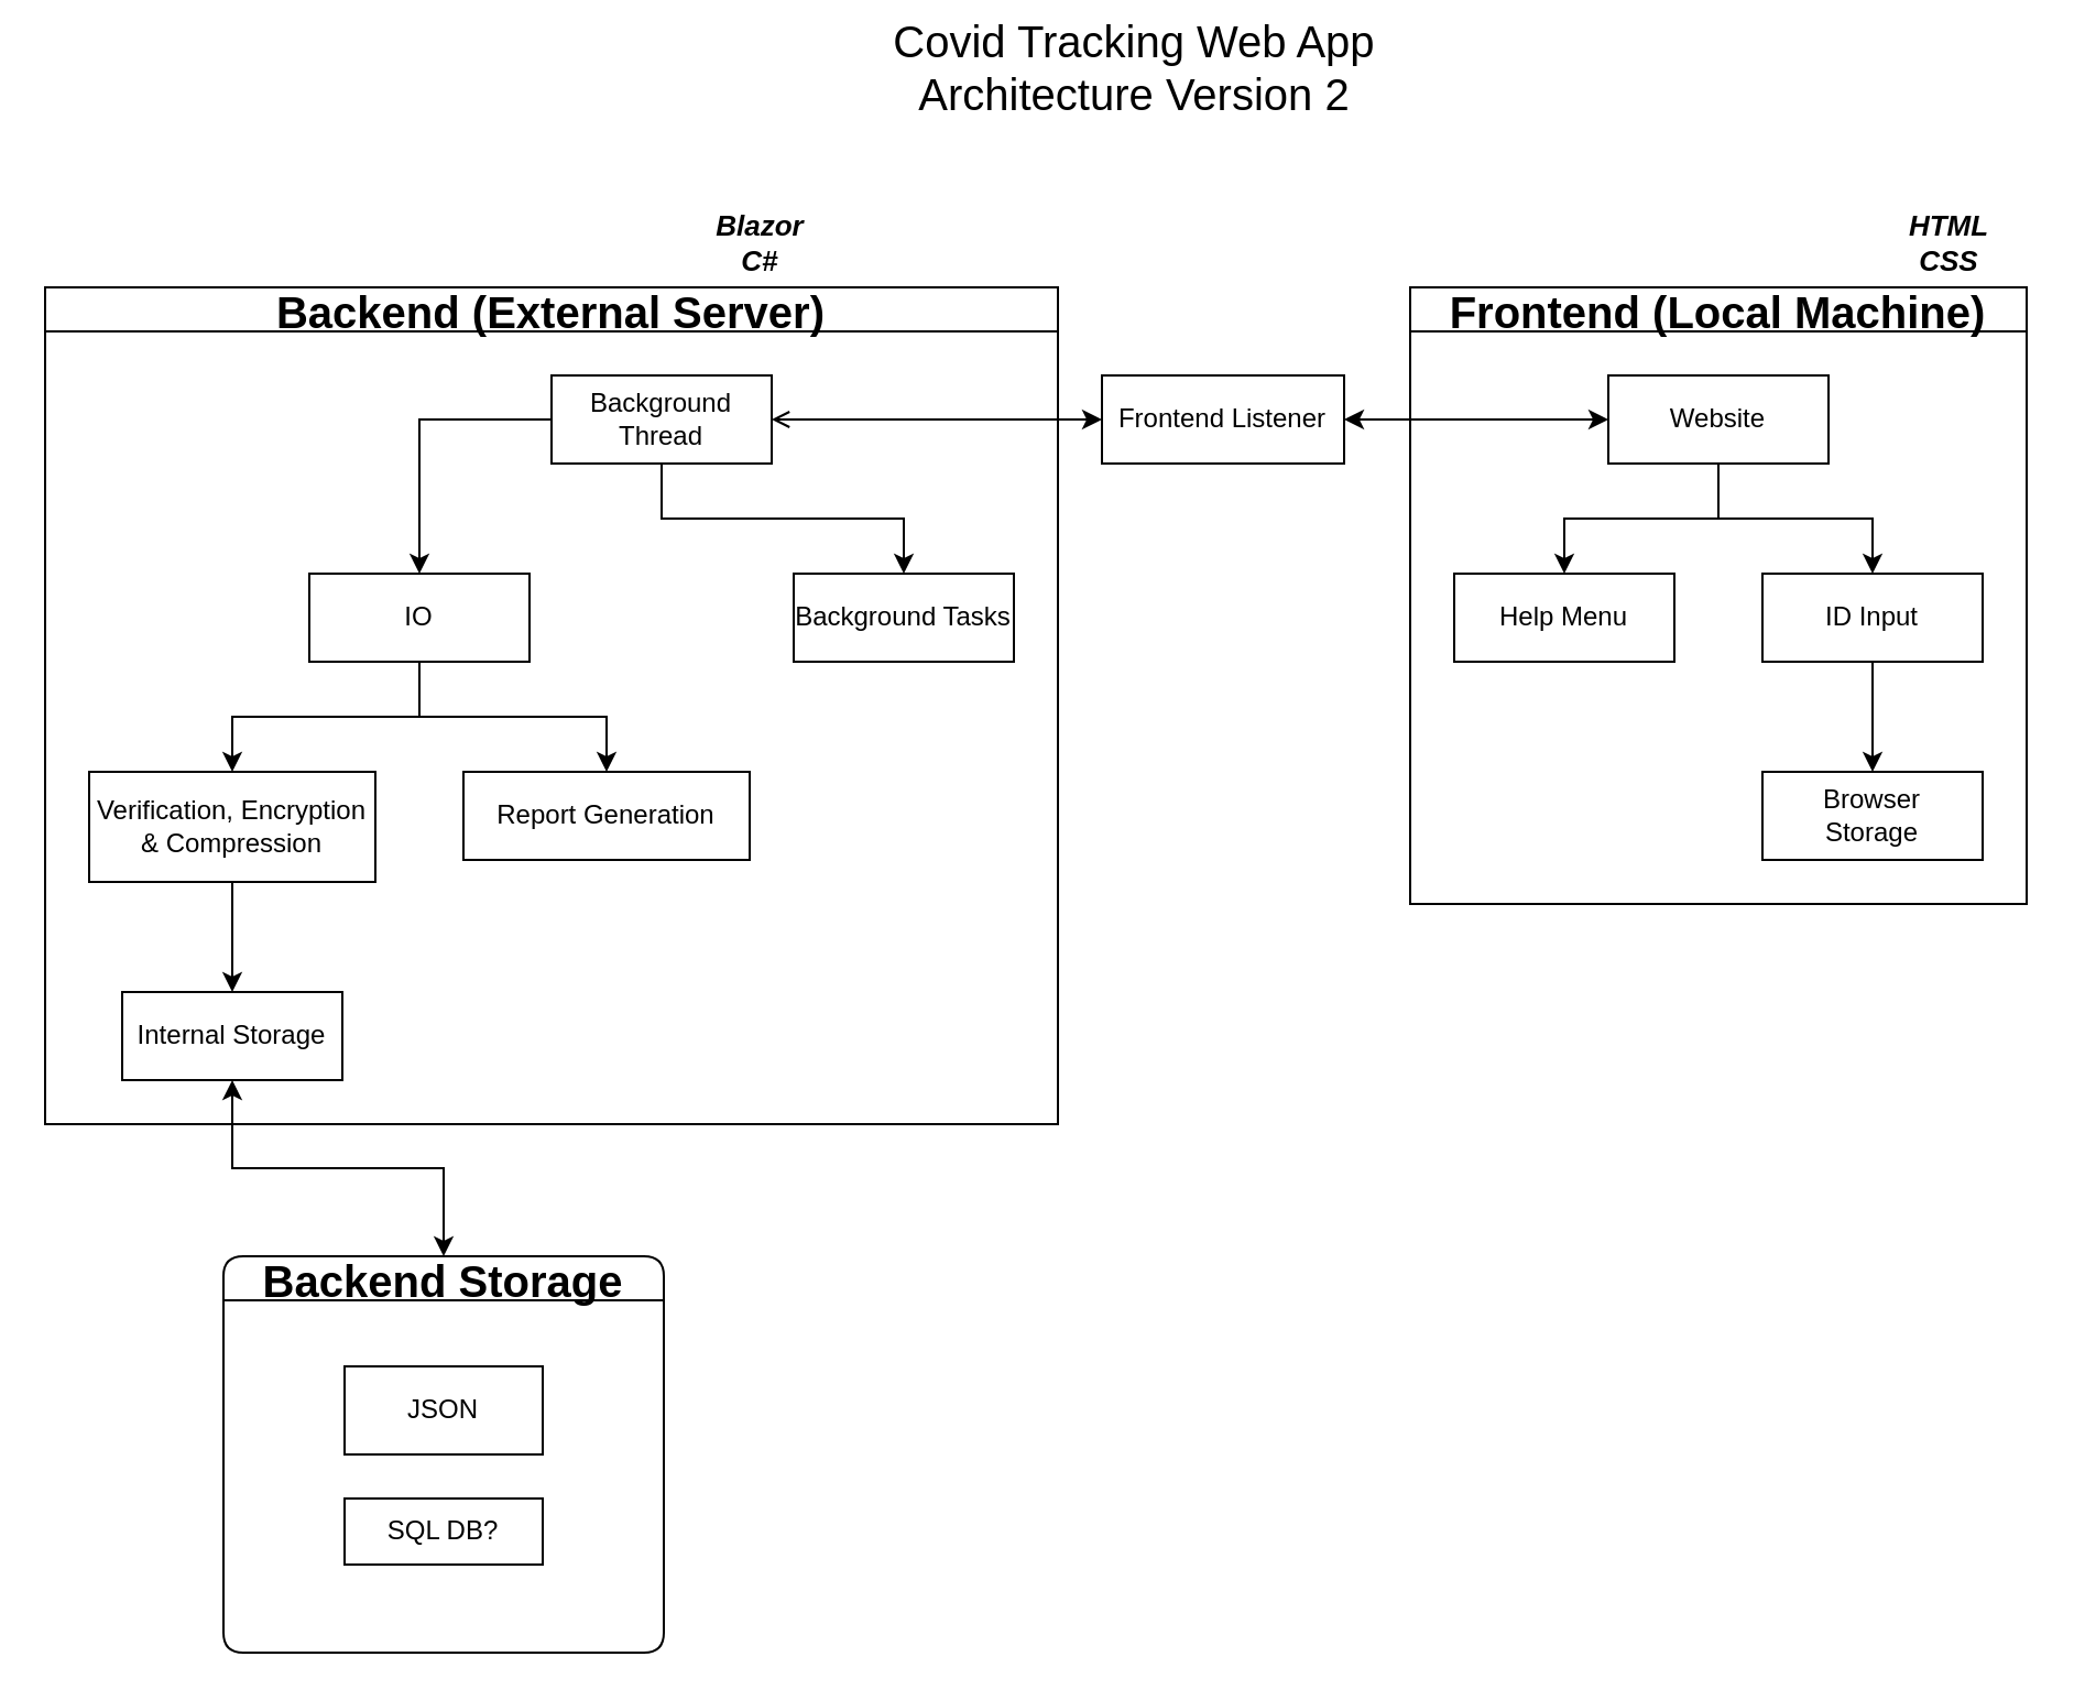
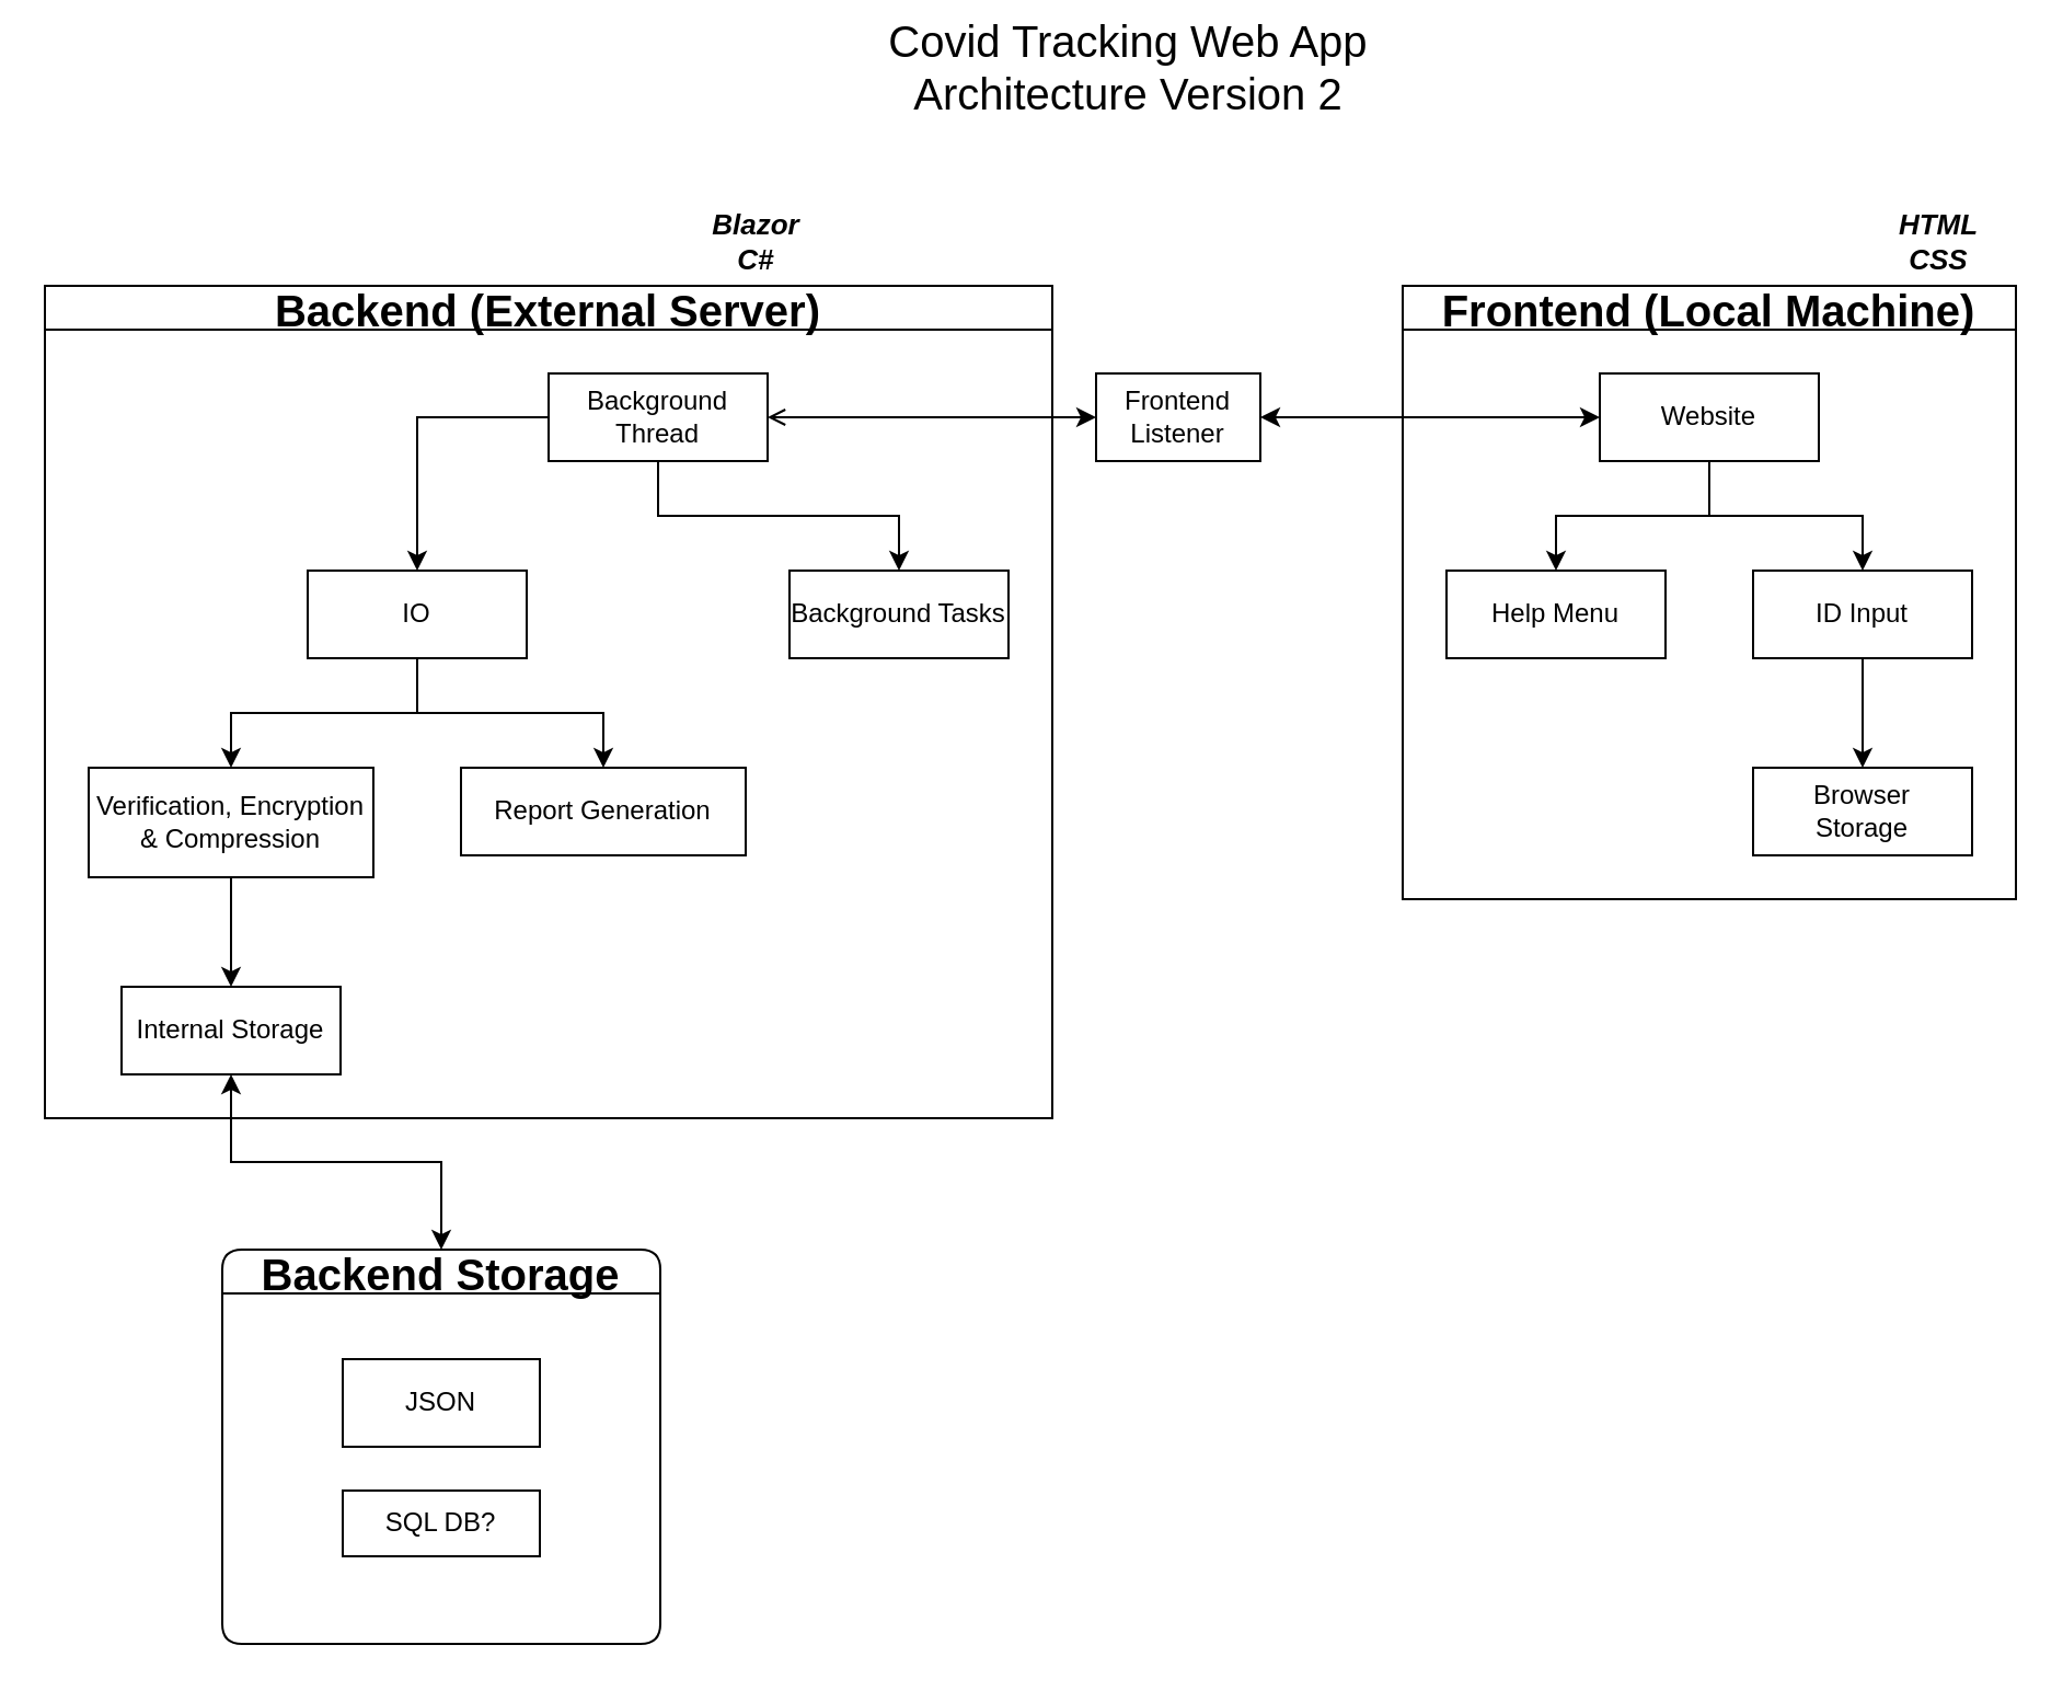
- <mxCell id="27" value="Frontend Listener" style="whiteSpace=wrap;html=1;" parent="1" vertex="1"><mxGeometry x="500" y="170" width="110" height="40" as="geometry" /></mxCell>
+ <mxCell id="27" value="Frontend Listener" style="whiteSpace=wrap;html=1;" parent="1" vertex="1"><mxGeometry x="500" y="170" width="75" height="40" as="geometry" /></mxCell>
